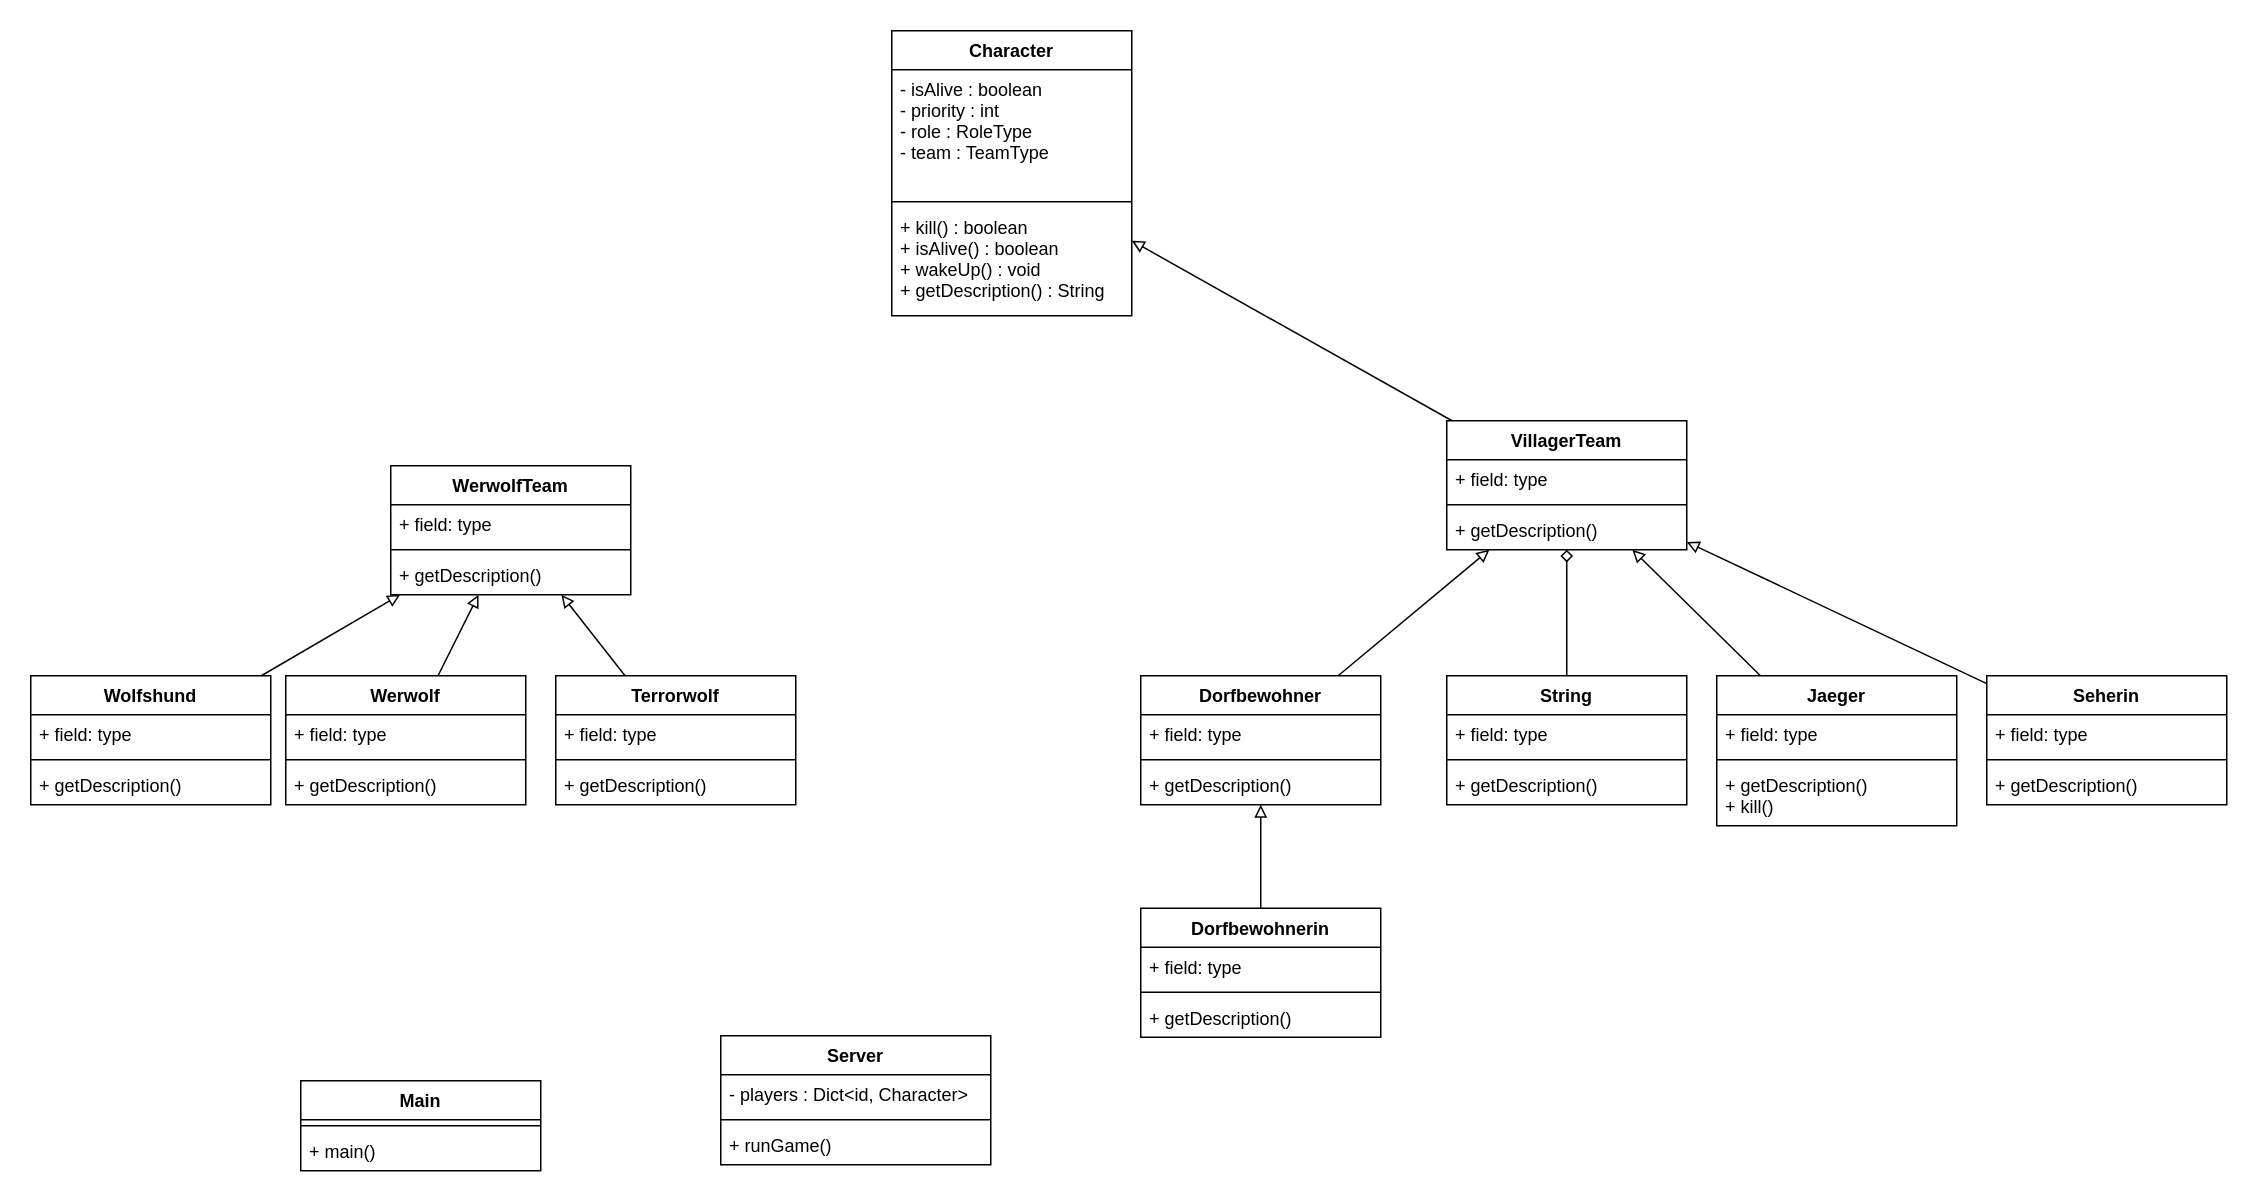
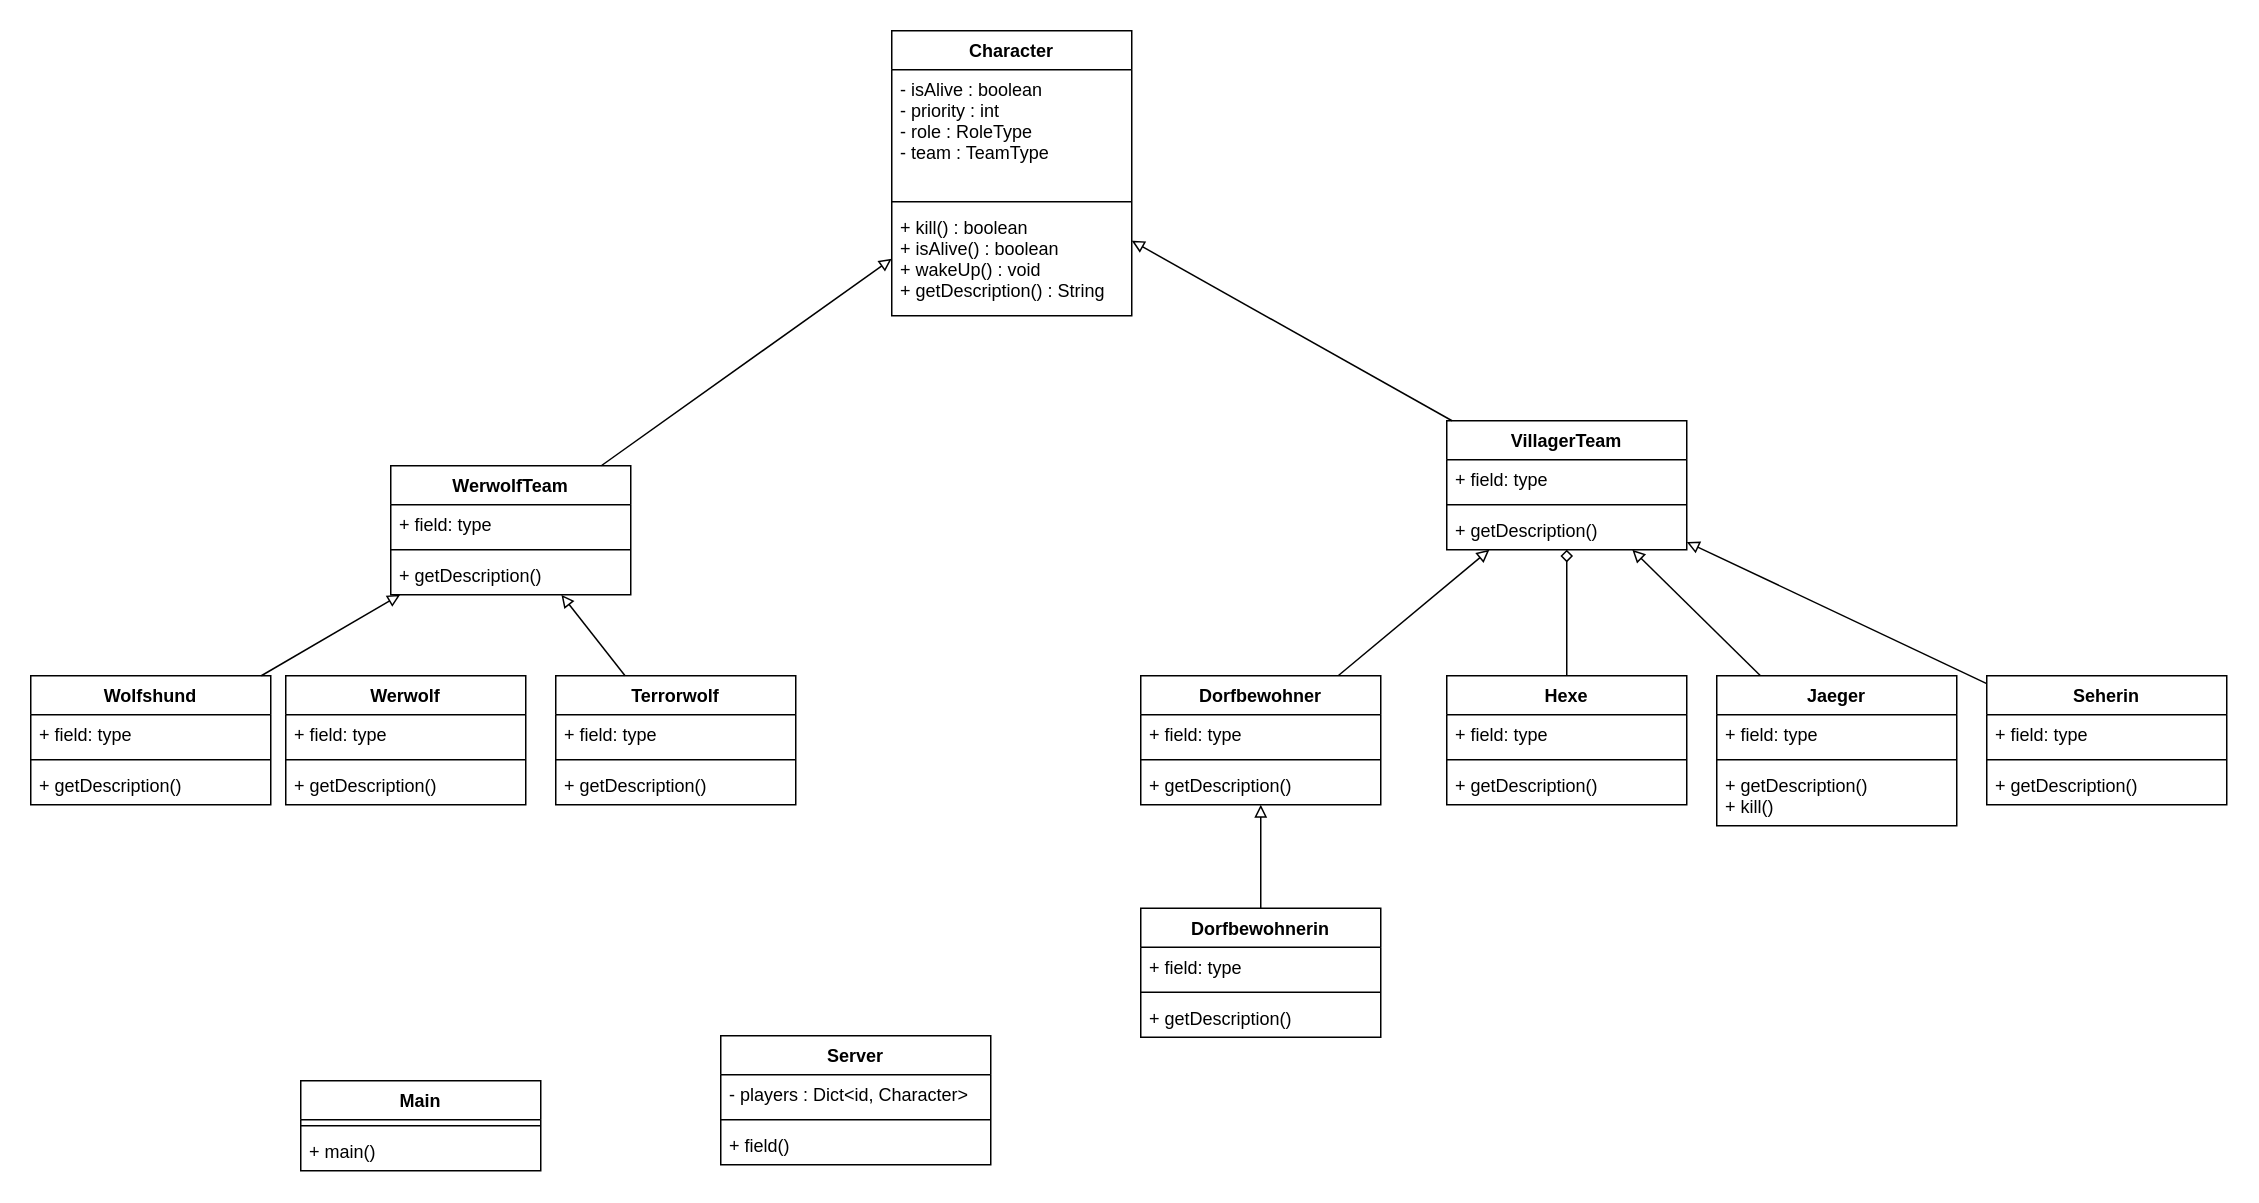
+ <mxCell id="42" value="" style="endArrow=block;startArrow=none;endFill=0;startFill=0;html=1;" edge="1" parent="1" source="2" target="44"><mxGeometry width="160" relative="1" as="geometry"><mxPoint x="426.214" y="460" as="sourcePoint" /><mxPoint x="383.786" y="406" as="targetPoint" /></mxGeometry></mxCell>
- <mxCell id="40" value="" style="endArrow=block;startArrow=none;endFill=0;startFill=0;html=1;" edge="1" parent="1" source="27" target="2"><mxGeometry width="160" relative="1" as="geometry"><mxPoint x="183.714" y="460" as="sourcePoint" /><mxPoint x="276.286" y="406" as="targetPoint" /></mxGeometry></mxCell>
- <mxCell id="11" value="String" style="swimlane;fontStyle=1;align=center;verticalAlign=top;childLayout=stackLayout;horizontal=1;startSize=26;horizontalStack=0;resizeParent=1;resizeParentMax=0;resizeLast=0;collapsible=1;marginBottom=0;" vertex="1" parent="1"><mxGeometry x="964" y="450" width="160" height="86" as="geometry" /></mxCell>
+ <mxCell id="11" value="Hexe" style="swimlane;fontStyle=1;align=center;verticalAlign=top;childLayout=stackLayout;horizontal=1;startSize=26;horizontalStack=0;resizeParent=1;resizeParentMax=0;resizeLast=0;collapsible=1;marginBottom=0;" vertex="1" parent="1"><mxGeometry x="964" y="450" width="160" height="86" as="geometry" /></mxCell>
- <mxCell id="54" value="+ runGame()" style="text;strokeColor=none;fillColor=none;align=left;verticalAlign=top;spacingLeft=4;spacingRight=4;overflow=hidden;rotatable=0;points=[[0,0.5],[1,0.5]];portConstraint=eastwest;" vertex="1" parent="51"><mxGeometry y="60" width="180" height="26" as="geometry" /></mxCell>
+ <mxCell id="54" value="+ field()" style="text;strokeColor=none;fillColor=none;align=left;verticalAlign=top;spacingLeft=4;spacingRight=4;overflow=hidden;rotatable=0;points=[[0,0.5],[1,0.5]];portConstraint=eastwest;" vertex="1" parent="51"><mxGeometry y="60" width="180" height="26" as="geometry" /></mxCell>
